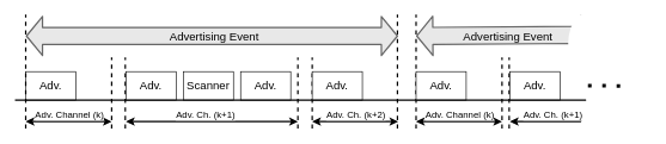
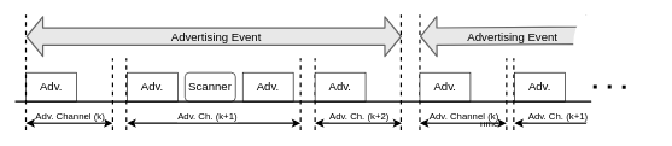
- <mxCell id="7" value="&lt;span style=&quot;font-size: 16px&quot;&gt;Scanner&lt;/span&gt;" style="rounded=0;whiteSpace=wrap;html=1;strokeWidth=1;" vertex="1" parent="1"><mxGeometry x="255" y="100" width="70" height="40" as="geometry" /></mxCell>
+ <mxCell id="7" value="&lt;span style=&quot;font-size: 16px&quot;&gt;Scanner&lt;/span&gt;" style="whiteSpace=wrap;html=1;strokeWidth=1;rounded=1;" vertex="1" parent="1"><mxGeometry x="255" y="100" width="70" height="40" as="geometry" /></mxCell>
- <mxCell id="21" value="&lt;font style=&quot;font-size: 13px&quot;&gt;Time&lt;/font&gt;" style="text;html=1;align=center;verticalAlign=middle;resizable=0;points=[];autosize=1;strokeColor=none;" vertex="1" parent="1"><mxGeometry x="640" y="150" width="40" height="20" as="geometry" /></mxCell>
+ <mxCell id="21" value="&lt;font style=&quot;font-size: 13px&quot;&gt;Time&lt;/font&gt;" style="text;html=1;align=center;verticalAlign=middle;resizable=0;points=[];autosize=1;strokeColor=none;" vertex="1" parent="1"><mxGeometry x="655" y="160" width="40" height="20" as="geometry" /></mxCell>
